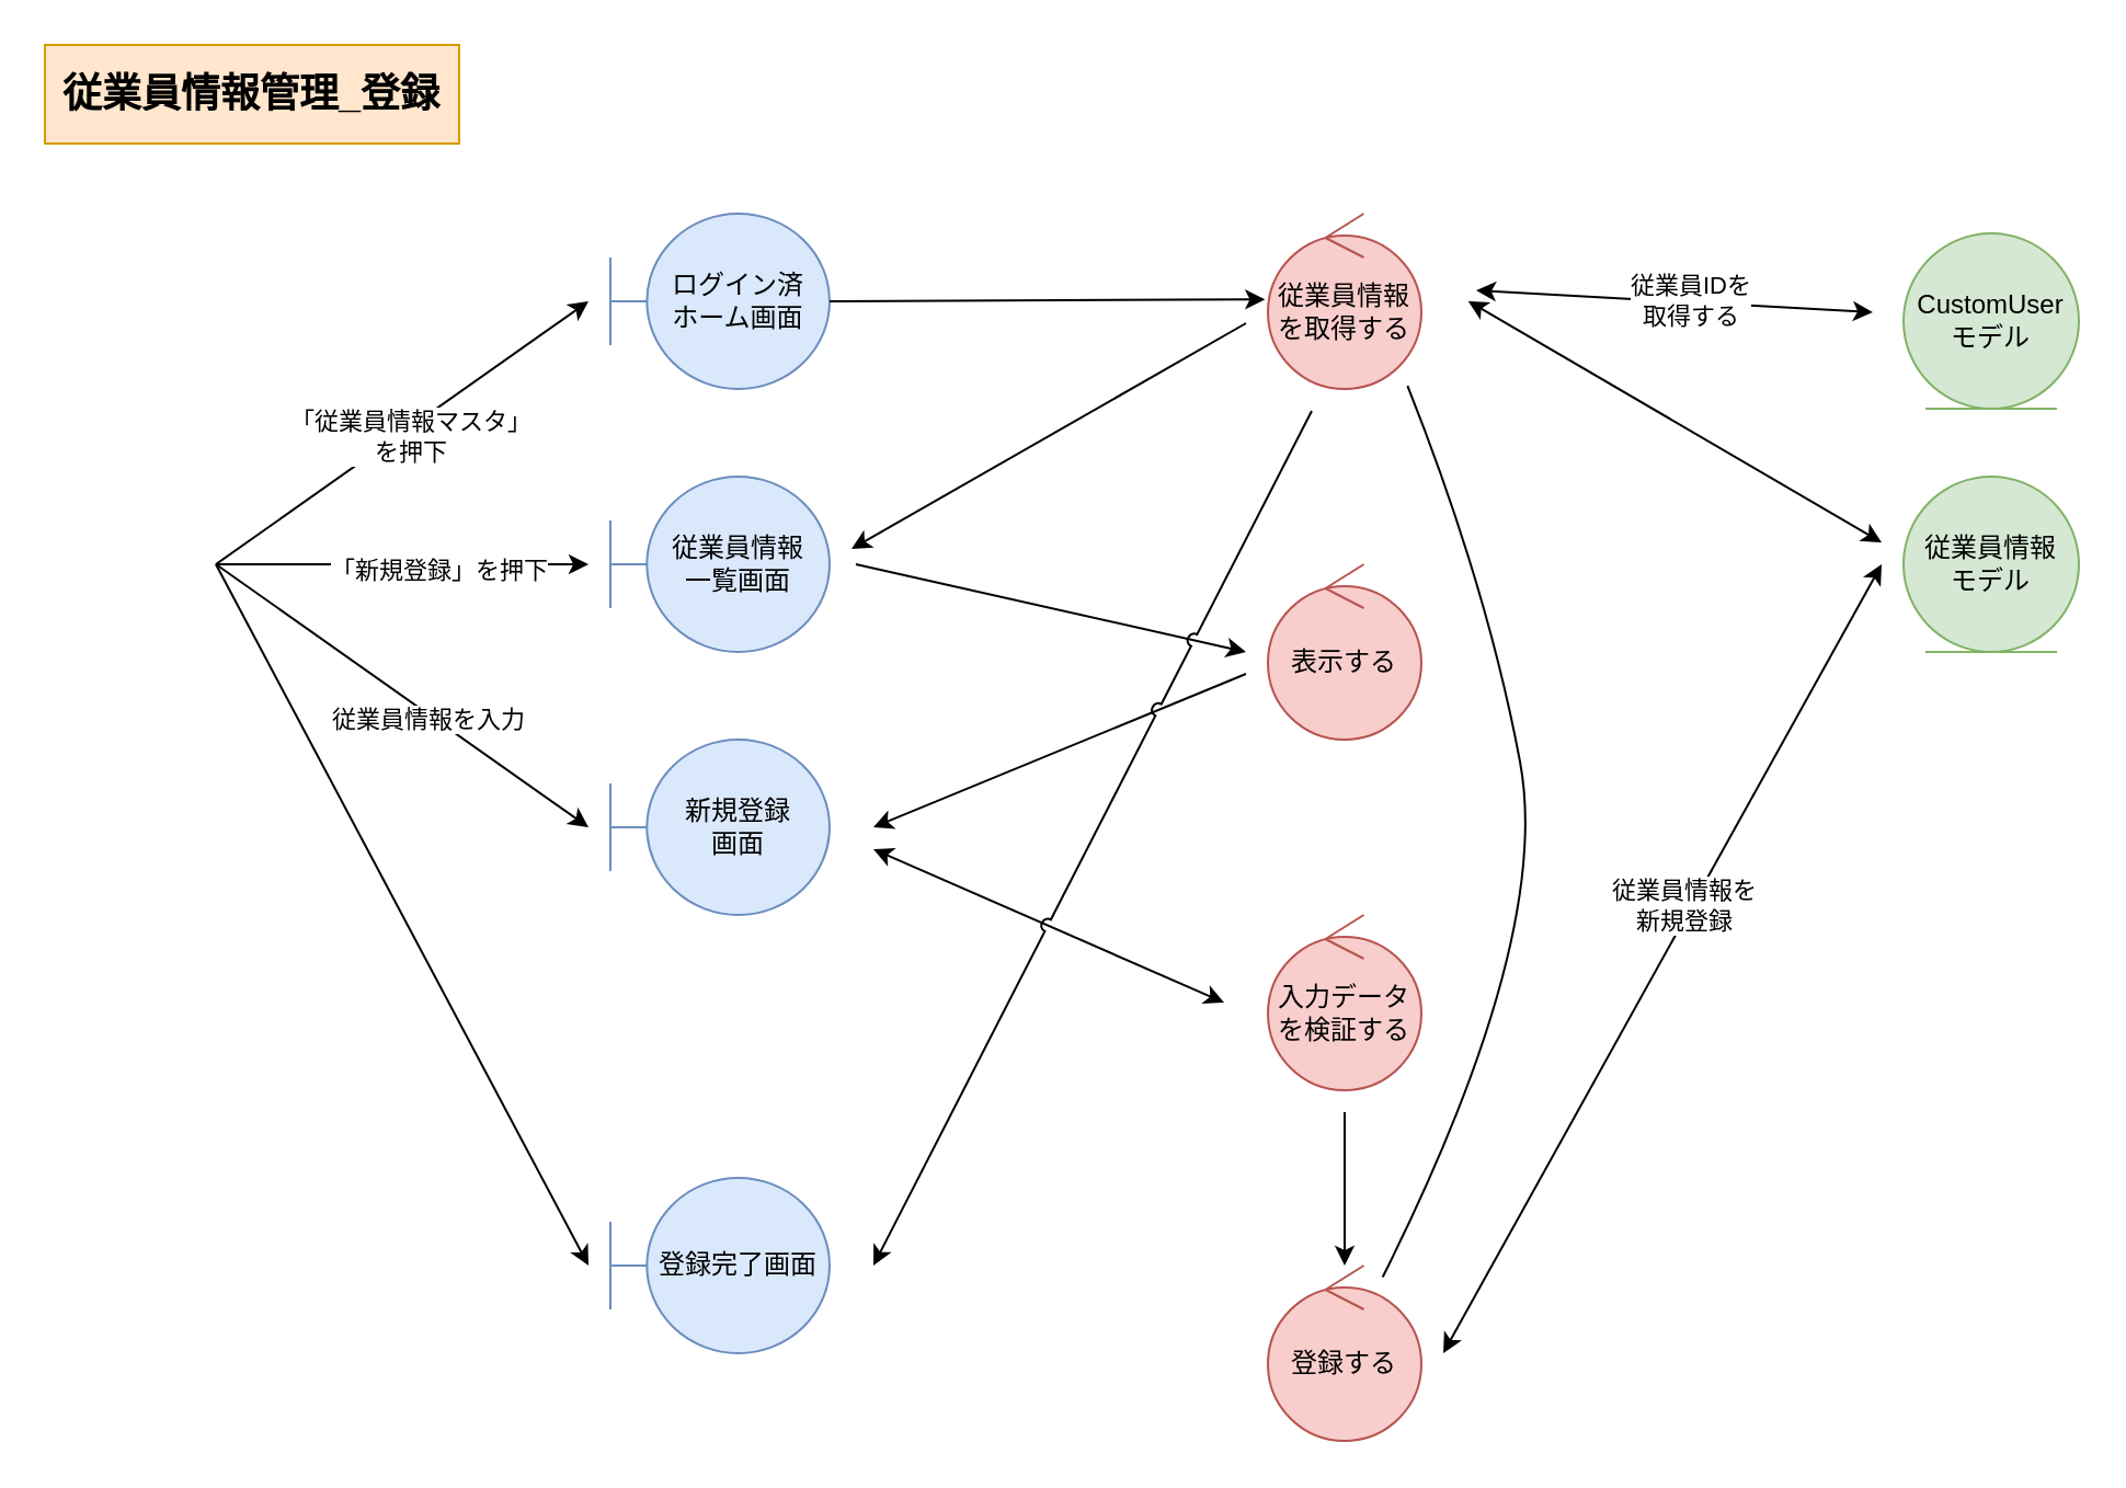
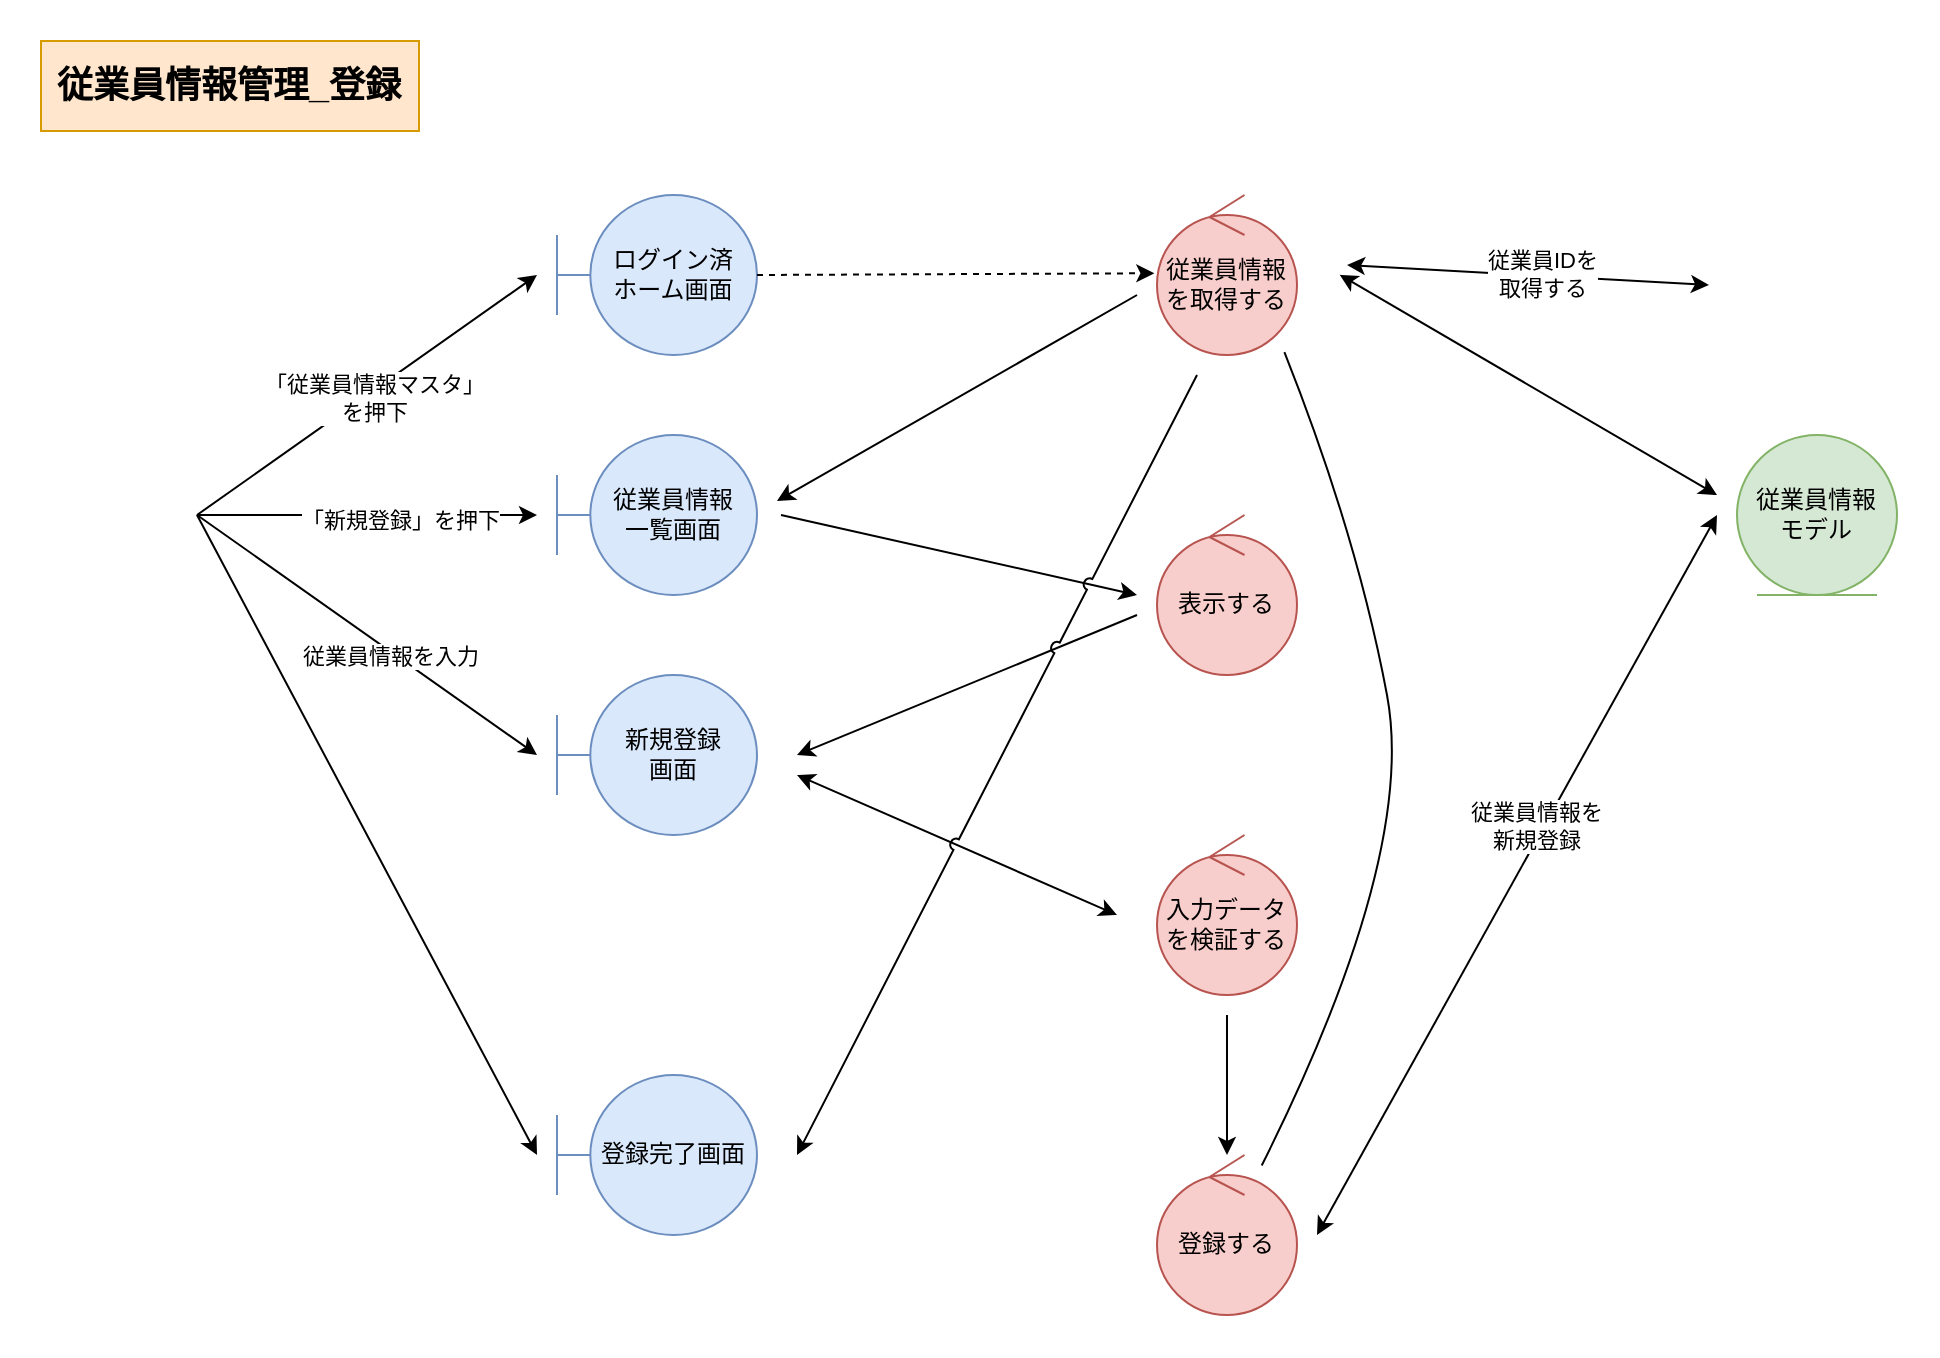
- <mxCell id="5" value="" style="endArrow=classic;html=1;rounded=0;exitX=1;exitY=0.5;exitDx=0;exitDy=0;exitPerimeter=0;entryX=-0.019;entryY=0.489;entryDx=0;entryDy=0;entryPerimeter=0;" parent="1" source="2" target="4" edge="1"><mxGeometry width="50" height="50" relative="1" as="geometry"><mxPoint x="398" y="137" as="sourcePoint" /><mxPoint x="558" y="137" as="targetPoint" /></mxGeometry></mxCell>
+ <mxCell id="5" value="" style="endArrow=classic;html=1;rounded=0;exitX=1;exitY=0.5;exitDx=0;exitDy=0;exitPerimeter=0;entryX=-0.019;entryY=0.489;entryDx=0;entryDy=0;entryPerimeter=0;dashed=1;" parent="1" source="2" target="4" edge="1"><mxGeometry width="50" height="50" relative="1" as="geometry"><mxPoint x="398" y="137" as="sourcePoint" /><mxPoint x="558" y="137" as="targetPoint" /></mxGeometry></mxCell>
- <mxCell id="30" value="&lt;div style=&quot;color: rgb(177 , 231 , 177) ; background-color: rgb(0 , 32 , 32) ; font-family: &amp;#34;consolas&amp;#34; , &amp;#34;courier new&amp;#34; , monospace ; font-size: 14px ; line-height: 19px&quot;&gt;&lt;/div&gt;CustomUser&lt;br&gt;モデル" style="ellipse;shape=umlEntity;whiteSpace=wrap;html=1;fillColor=#d5e8d4;strokeColor=#82b366;" vertex="1" parent="1"><mxGeometry x="868" y="106" width="80" height="80" as="geometry" /></mxCell>
